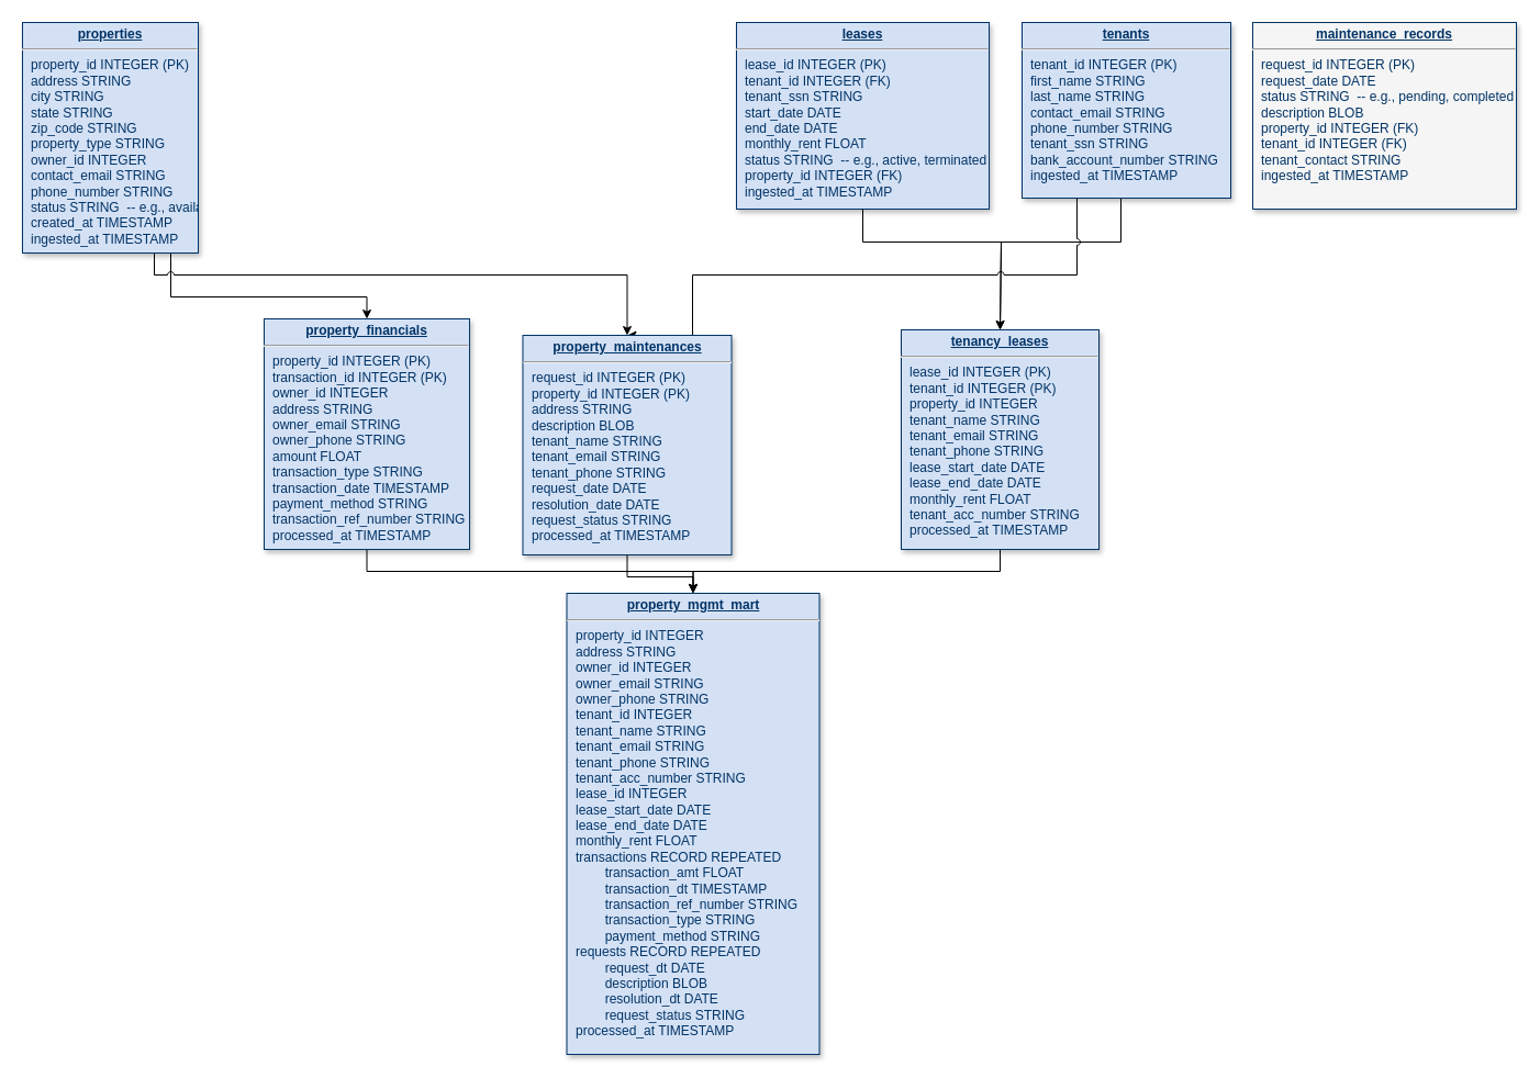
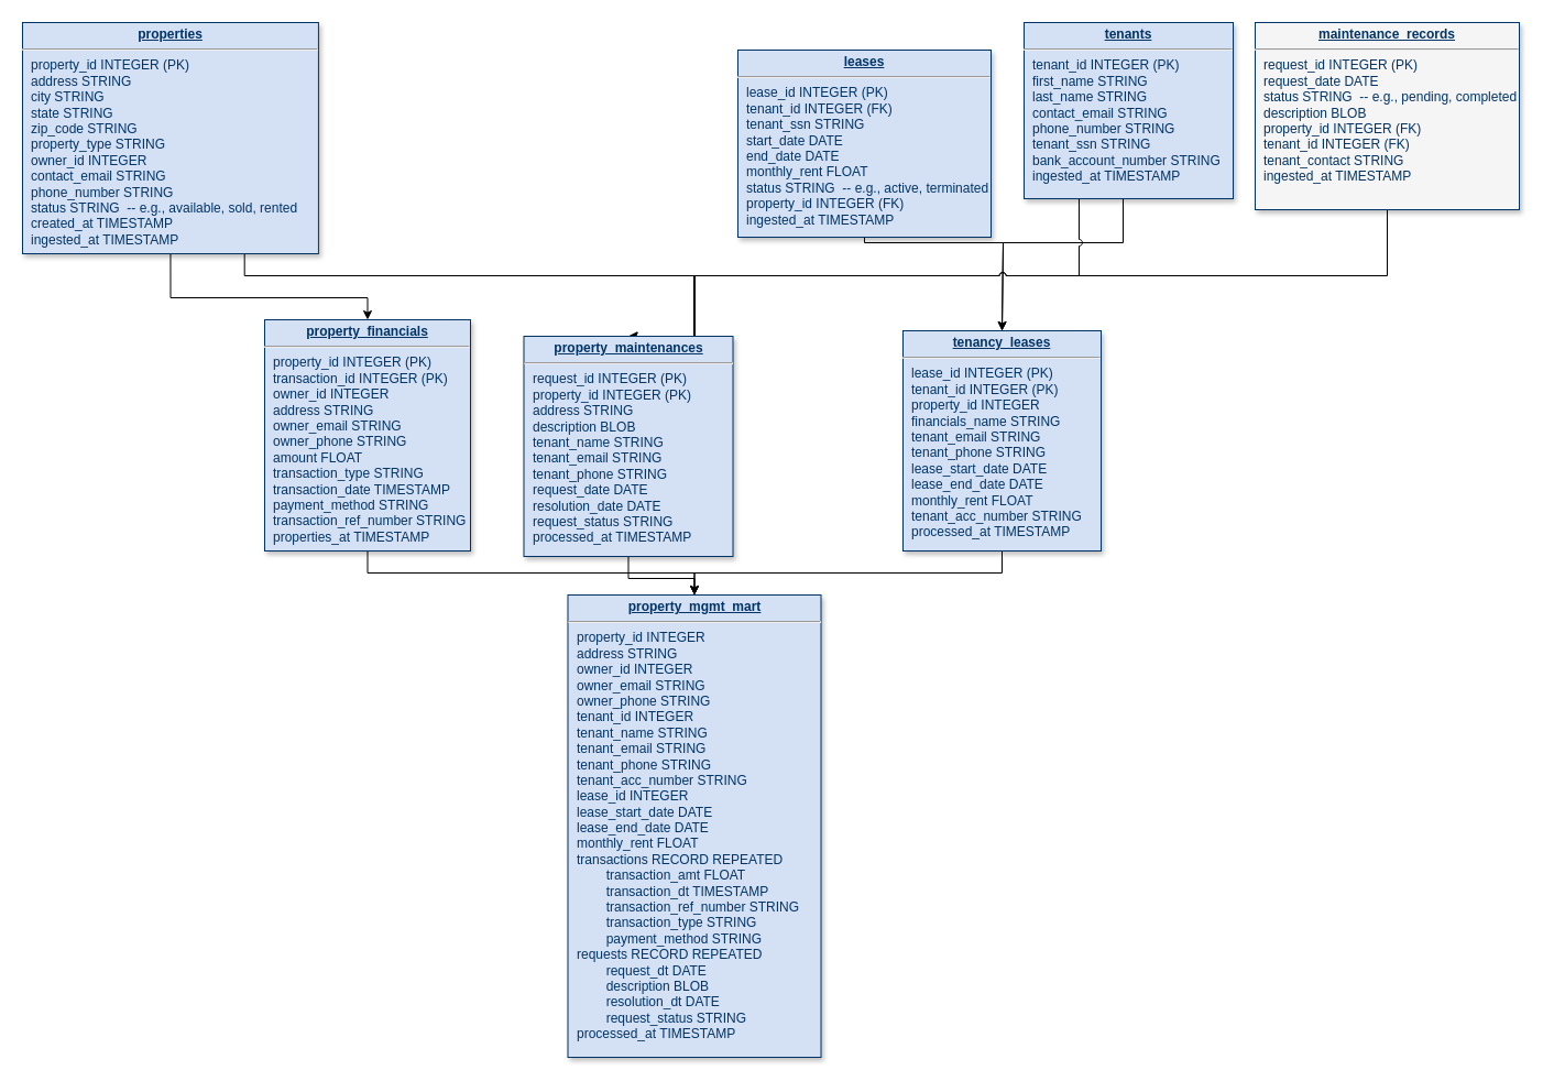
- <mxCell id="8" value="&lt;p style=&quot;margin: 0px; margin-top: 4px; text-align: center; text-decoration: underline;&quot;&gt;&lt;b&gt;leases&lt;/b&gt;&lt;/p&gt;&lt;hr&gt;&lt;p style=&quot;margin: 0px; margin-left: 8px;&quot;&gt;lease_id INTEGER (PK)&lt;/p&gt;&lt;p style=&quot;margin: 0px; margin-left: 8px;&quot;&gt;&lt;span style=&quot;background-color: initial;&quot;&gt;tenant_id INTEGER (FK)&lt;/span&gt;&lt;/p&gt;&lt;p style=&quot;margin: 0px; margin-left: 8px;&quot;&gt;&lt;span style=&quot;background-color: initial;&quot;&gt;tenant_ssn STRING&lt;/span&gt;&lt;/p&gt;&lt;p style=&quot;margin: 0px; margin-left: 8px;&quot;&gt;start_date DATE&lt;/p&gt;&lt;p style=&quot;margin: 0px; margin-left: 8px;&quot;&gt;end_date DATE&lt;/p&gt;&lt;p style=&quot;margin: 0px; margin-left: 8px;&quot;&gt;monthly_rent FLOAT&lt;/p&gt;&lt;p style=&quot;margin: 0px; margin-left: 8px;&quot;&gt;status STRING&amp;nbsp; -- e.g., active, terminated&lt;/p&gt;&lt;p style=&quot;margin: 0px 0px 0px 8px;&quot;&gt;property_id INTEGER (FK)&lt;/p&gt;&lt;p style=&quot;margin: 0px 0px 0px 8px;&quot;&gt;ingested_at TIMESTAMP&lt;/p&gt;&lt;div&gt;&lt;br&gt;&lt;/div&gt;" style="verticalAlign=top;align=left;overflow=fill;fontSize=12;fontFamily=Helvetica;html=1;strokeColor=#003366;shadow=1;fillColor=#D4E1F5;fontColor=#003366" parent="1" vertex="1"><mxGeometry x="670" y="20" width="230" height="170" as="geometry" /></mxCell>
+ <mxCell id="8" value="&lt;p style=&quot;margin: 0px; margin-top: 4px; text-align: center; text-decoration: underline;&quot;&gt;&lt;b&gt;leases&lt;/b&gt;&lt;/p&gt;&lt;hr&gt;&lt;p style=&quot;margin: 0px; margin-left: 8px;&quot;&gt;lease_id INTEGER (PK)&lt;/p&gt;&lt;p style=&quot;margin: 0px; margin-left: 8px;&quot;&gt;&lt;span style=&quot;background-color: initial;&quot;&gt;tenant_id INTEGER (FK)&lt;/span&gt;&lt;/p&gt;&lt;p style=&quot;margin: 0px; margin-left: 8px;&quot;&gt;&lt;span style=&quot;background-color: initial;&quot;&gt;tenant_ssn STRING&lt;/span&gt;&lt;/p&gt;&lt;p style=&quot;margin: 0px; margin-left: 8px;&quot;&gt;start_date DATE&lt;/p&gt;&lt;p style=&quot;margin: 0px; margin-left: 8px;&quot;&gt;end_date DATE&lt;/p&gt;&lt;p style=&quot;margin: 0px; margin-left: 8px;&quot;&gt;monthly_rent FLOAT&lt;/p&gt;&lt;p style=&quot;margin: 0px; margin-left: 8px;&quot;&gt;status STRING&amp;nbsp; -- e.g., active, terminated&lt;/p&gt;&lt;p style=&quot;margin: 0px 0px 0px 8px;&quot;&gt;property_id INTEGER (FK)&lt;/p&gt;&lt;p style=&quot;margin: 0px 0px 0px 8px;&quot;&gt;ingested_at TIMESTAMP&lt;/p&gt;&lt;div&gt;&lt;br&gt;&lt;/div&gt;" style="verticalAlign=top;align=left;overflow=fill;fontSize=12;fontFamily=Helvetica;html=1;strokeColor=#003366;shadow=1;fillColor=#D4E1F5;fontColor=#003366" parent="1" vertex="1"><mxGeometry x="670" y="45" width="230" height="170" as="geometry" /></mxCell>
- <mxCell id="4" value="&lt;p style=&quot;margin: 0px; margin-top: 4px; text-align: center; text-decoration: underline;&quot;&gt;&lt;b&gt;properties&lt;/b&gt;&lt;/p&gt;&lt;hr&gt;&lt;p style=&quot;margin: 0px; margin-left: 8px;&quot;&gt;property_id INTEGER (PK)&lt;/p&gt;&lt;p style=&quot;margin: 0px; margin-left: 8px;&quot;&gt;address STRING&lt;/p&gt;&lt;p style=&quot;margin: 0px; margin-left: 8px;&quot;&gt;city STRING&lt;/p&gt;&lt;p style=&quot;margin: 0px; margin-left: 8px;&quot;&gt;state STRING&lt;/p&gt;&lt;p style=&quot;margin: 0px; margin-left: 8px;&quot;&gt;zip_code STRING&lt;/p&gt;&lt;p style=&quot;margin: 0px; margin-left: 8px;&quot;&gt;property_type STRING&lt;/p&gt;&lt;p style=&quot;margin: 0px; margin-left: 8px;&quot;&gt;owner_id INTEGER&lt;/p&gt;&lt;p style=&quot;margin: 0px; margin-left: 8px;&quot;&gt;contact_email STRING&lt;/p&gt;&lt;p style=&quot;margin: 0px; margin-left: 8px;&quot;&gt;phone_number STRING&lt;/p&gt;&lt;p style=&quot;margin: 0px; margin-left: 8px;&quot;&gt;status STRING&amp;nbsp; -- e.g., available, sold, rented&lt;/p&gt;&lt;p style=&quot;margin: 0px; margin-left: 8px;&quot;&gt;created_at TIMESTAMP&lt;/p&gt;&lt;p style=&quot;margin: 0px; margin-left: 8px;&quot;&gt;ingested_at TIMESTAMP&lt;/p&gt;" style="verticalAlign=top;align=left;overflow=fill;fontSize=12;fontFamily=Helvetica;html=1;strokeColor=#003366;shadow=1;fillColor=#D4E1F5;fontColor=#003366" parent="1" vertex="1"><mxGeometry x="20" y="20" width="160" height="210" as="geometry" /></mxCell>
+ <mxCell id="4" value="&lt;p style=&quot;margin: 0px; margin-top: 4px; text-align: center; text-decoration: underline;&quot;&gt;&lt;b&gt;properties&lt;/b&gt;&lt;/p&gt;&lt;hr&gt;&lt;p style=&quot;margin: 0px; margin-left: 8px;&quot;&gt;property_id INTEGER (PK)&lt;/p&gt;&lt;p style=&quot;margin: 0px; margin-left: 8px;&quot;&gt;address STRING&lt;/p&gt;&lt;p style=&quot;margin: 0px; margin-left: 8px;&quot;&gt;city STRING&lt;/p&gt;&lt;p style=&quot;margin: 0px; margin-left: 8px;&quot;&gt;state STRING&lt;/p&gt;&lt;p style=&quot;margin: 0px; margin-left: 8px;&quot;&gt;zip_code STRING&lt;/p&gt;&lt;p style=&quot;margin: 0px; margin-left: 8px;&quot;&gt;property_type STRING&lt;/p&gt;&lt;p style=&quot;margin: 0px; margin-left: 8px;&quot;&gt;owner_id INTEGER&lt;/p&gt;&lt;p style=&quot;margin: 0px; margin-left: 8px;&quot;&gt;contact_email STRING&lt;/p&gt;&lt;p style=&quot;margin: 0px; margin-left: 8px;&quot;&gt;phone_number STRING&lt;/p&gt;&lt;p style=&quot;margin: 0px; margin-left: 8px;&quot;&gt;status STRING&amp;nbsp; -- e.g., available, sold, rented&lt;/p&gt;&lt;p style=&quot;margin: 0px; margin-left: 8px;&quot;&gt;created_at TIMESTAMP&lt;/p&gt;&lt;p style=&quot;margin: 0px; margin-left: 8px;&quot;&gt;ingested_at TIMESTAMP&lt;/p&gt;" style="verticalAlign=top;align=left;overflow=fill;fontSize=12;fontFamily=Helvetica;html=1;strokeColor=#003366;shadow=1;fillColor=#D4E1F5;fontColor=#003366" parent="1" vertex="1"><mxGeometry x="20" y="20" width="268.92" height="210" as="geometry" /></mxCell>
+ <mxCell id="9" style="edgeStyle=orthogonalEdgeStyle;rounded=0;orthogonalLoop=1;jettySize=auto;html=1;exitX=0.5;exitY=1;exitDx=0;exitDy=0;entryX=0.5;entryY=0;entryDx=0;entryDy=0;jumpStyle=arc;" parent="1" source="10" target="17" edge="1"><mxGeometry relative="1" as="geometry"><Array as="points"><mxPoint x="1260" y="250" /><mxPoint x="631" y="250" /></Array></mxGeometry></mxCell>
- <mxCell id="12" value="&lt;p style=&quot;margin: 0px; margin-top: 4px; text-align: center; text-decoration: underline;&quot;&gt;&lt;b&gt;property_financials&lt;/b&gt;&lt;/p&gt;&lt;hr&gt;&lt;p style=&quot;margin: 0px; margin-left: 8px;&quot;&gt;&lt;span style=&quot;background-color: initial;&quot;&gt;property_id INTEGER (PK)&lt;/span&gt;&lt;/p&gt;&lt;p style=&quot;margin: 0px; margin-left: 8px;&quot;&gt;transaction_id INTEGER (PK)&lt;/p&gt;&lt;p style=&quot;margin: 0px; margin-left: 8px;&quot;&gt;owner_id INTEGER&lt;/p&gt;&lt;p style=&quot;margin: 0px; margin-left: 8px;&quot;&gt;address STRING&lt;/p&gt;&lt;p style=&quot;margin: 0px; margin-left: 8px;&quot;&gt;owner_email STRING&lt;br&gt;owner_phone STRING&lt;/p&gt;&lt;p style=&quot;margin: 0px 0px 0px 8px;&quot;&gt;amount FLOAT&lt;/p&gt;&lt;p style=&quot;margin: 0px; margin-left: 8px;&quot;&gt;&lt;span style=&quot;background-color: initial;&quot;&gt;transaction_type STRING&lt;/span&gt;&lt;/p&gt;&lt;p style=&quot;margin: 0px; margin-left: 8px;&quot;&gt;&lt;span style=&quot;background-color: initial;&quot;&gt;transaction_date TIMESTAMP&lt;/span&gt;&lt;/p&gt;&lt;p style=&quot;margin: 0px 0px 0px 8px;&quot;&gt;&lt;span style=&quot;background-color: initial;&quot;&gt;payment_method STRING&lt;/span&gt;&lt;/p&gt;&lt;p style=&quot;margin: 0px; margin-left: 8px;&quot;&gt;transaction_ref_number&amp;nbsp;STRING&lt;/p&gt;&lt;p style=&quot;margin: 0px; margin-left: 8px;&quot;&gt;processed_at TIMESTAMP&lt;/p&gt;" style="verticalAlign=top;align=left;overflow=fill;fontSize=12;fontFamily=Helvetica;html=1;strokeColor=#003366;shadow=1;fillColor=#D4E1F5;fontColor=#003366" parent="1" vertex="1"><mxGeometry x="240" y="290" width="187" height="210" as="geometry" /></mxCell>
+ <mxCell id="12" value="&lt;p style=&quot;margin: 0px; margin-top: 4px; text-align: center; text-decoration: underline;&quot;&gt;&lt;b&gt;property_financials&lt;/b&gt;&lt;/p&gt;&lt;hr&gt;&lt;p style=&quot;margin: 0px; margin-left: 8px;&quot;&gt;&lt;span style=&quot;background-color: initial;&quot;&gt;property_id INTEGER (PK)&lt;/span&gt;&lt;/p&gt;&lt;p style=&quot;margin: 0px; margin-left: 8px;&quot;&gt;transaction_id INTEGER (PK)&lt;/p&gt;&lt;p style=&quot;margin: 0px; margin-left: 8px;&quot;&gt;owner_id INTEGER&lt;/p&gt;&lt;p style=&quot;margin: 0px; margin-left: 8px;&quot;&gt;address STRING&lt;/p&gt;&lt;p style=&quot;margin: 0px; margin-left: 8px;&quot;&gt;owner_email STRING&lt;br&gt;owner_phone STRING&lt;/p&gt;&lt;p style=&quot;margin: 0px 0px 0px 8px;&quot;&gt;amount FLOAT&lt;/p&gt;&lt;p style=&quot;margin: 0px; margin-left: 8px;&quot;&gt;&lt;span style=&quot;background-color: initial;&quot;&gt;transaction_type STRING&lt;/span&gt;&lt;/p&gt;&lt;p style=&quot;margin: 0px; margin-left: 8px;&quot;&gt;&lt;span style=&quot;background-color: initial;&quot;&gt;transaction_date TIMESTAMP&lt;/span&gt;&lt;/p&gt;&lt;p style=&quot;margin: 0px 0px 0px 8px;&quot;&gt;&lt;span style=&quot;background-color: initial;&quot;&gt;payment_method STRING&lt;/span&gt;&lt;/p&gt;&lt;p style=&quot;margin: 0px; margin-left: 8px;&quot;&gt;transaction_ref_number&amp;nbsp;STRING&lt;/p&gt;&lt;p style=&quot;margin: 0px; margin-left: 8px;&quot;&gt;properties_at TIMESTAMP&lt;/p&gt;" style="verticalAlign=top;align=left;overflow=fill;fontSize=12;fontFamily=Helvetica;html=1;strokeColor=#003366;shadow=1;fillColor=#D4E1F5;fontColor=#003366" parent="1" vertex="1"><mxGeometry x="240" y="290" width="187" height="210" as="geometry" /></mxCell>
- <mxCell id="14" value="&lt;p style=&quot;margin: 0px; margin-top: 4px; text-align: center; text-decoration: underline;&quot;&gt;&lt;b&gt;tenancy_leases&lt;/b&gt;&lt;/p&gt;&lt;hr&gt;&lt;p style=&quot;margin: 0px; margin-left: 8px;&quot;&gt;lease_id INTEGER (PK)&lt;/p&gt;&lt;p style=&quot;margin: 0px; margin-left: 8px;&quot;&gt;tenant_id INTEGER (PK)&lt;/p&gt;&lt;p style=&quot;margin: 0px; margin-left: 8px;&quot;&gt;property_id INTEGER&lt;/p&gt;&lt;p style=&quot;margin: 0px; margin-left: 8px;&quot;&gt;&lt;span style=&quot;background-color: initial;&quot;&gt;tenant_name STRING&lt;/span&gt;&lt;/p&gt;&lt;p style=&quot;margin: 0px; margin-left: 8px;&quot;&gt;tenant_email STRING&lt;/p&gt;&lt;p style=&quot;margin: 0px; margin-left: 8px;&quot;&gt;tenant_phone STRING&lt;/p&gt;&lt;p style=&quot;margin: 0px; margin-left: 8px;&quot;&gt;lease_start_date DATE&lt;/p&gt;&lt;p style=&quot;margin: 0px; margin-left: 8px;&quot;&gt;lease_end_date DATE&lt;/p&gt;&lt;p style=&quot;margin: 0px; margin-left: 8px;&quot;&gt;monthly_rent FLOAT&lt;br&gt;tenant_acc_number STRING&lt;/p&gt;&lt;p style=&quot;margin: 0px; margin-left: 8px;&quot;&gt;processed_at TIMESTAMP&lt;/p&gt;" style="verticalAlign=top;align=left;overflow=fill;fontSize=12;fontFamily=Helvetica;html=1;strokeColor=#003366;shadow=1;fillColor=#D4E1F5;fontColor=#003366" parent="1" vertex="1"><mxGeometry x="820" y="300" width="180" height="200" as="geometry" /></mxCell>
+ <mxCell id="14" value="&lt;p style=&quot;margin: 0px; margin-top: 4px; text-align: center; text-decoration: underline;&quot;&gt;&lt;b&gt;tenancy_leases&lt;/b&gt;&lt;/p&gt;&lt;hr&gt;&lt;p style=&quot;margin: 0px; margin-left: 8px;&quot;&gt;lease_id INTEGER (PK)&lt;/p&gt;&lt;p style=&quot;margin: 0px; margin-left: 8px;&quot;&gt;tenant_id INTEGER (PK)&lt;/p&gt;&lt;p style=&quot;margin: 0px; margin-left: 8px;&quot;&gt;property_id INTEGER&lt;/p&gt;&lt;p style=&quot;margin: 0px; margin-left: 8px;&quot;&gt;&lt;span style=&quot;background-color: initial;&quot;&gt;financials_name STRING&lt;/span&gt;&lt;/p&gt;&lt;p style=&quot;margin: 0px; margin-left: 8px;&quot;&gt;tenant_email STRING&lt;/p&gt;&lt;p style=&quot;margin: 0px; margin-left: 8px;&quot;&gt;tenant_phone STRING&lt;/p&gt;&lt;p style=&quot;margin: 0px; margin-left: 8px;&quot;&gt;lease_start_date DATE&lt;/p&gt;&lt;p style=&quot;margin: 0px; margin-left: 8px;&quot;&gt;lease_end_date DATE&lt;/p&gt;&lt;p style=&quot;margin: 0px; margin-left: 8px;&quot;&gt;monthly_rent FLOAT&lt;br&gt;tenant_acc_number STRING&lt;/p&gt;&lt;p style=&quot;margin: 0px; margin-left: 8px;&quot;&gt;processed_at TIMESTAMP&lt;/p&gt;" style="verticalAlign=top;align=left;overflow=fill;fontSize=12;fontFamily=Helvetica;html=1;strokeColor=#003366;shadow=1;fillColor=#D4E1F5;fontColor=#003366" parent="1" vertex="1"><mxGeometry x="820" y="300" width="180" height="200" as="geometry" /></mxCell>
